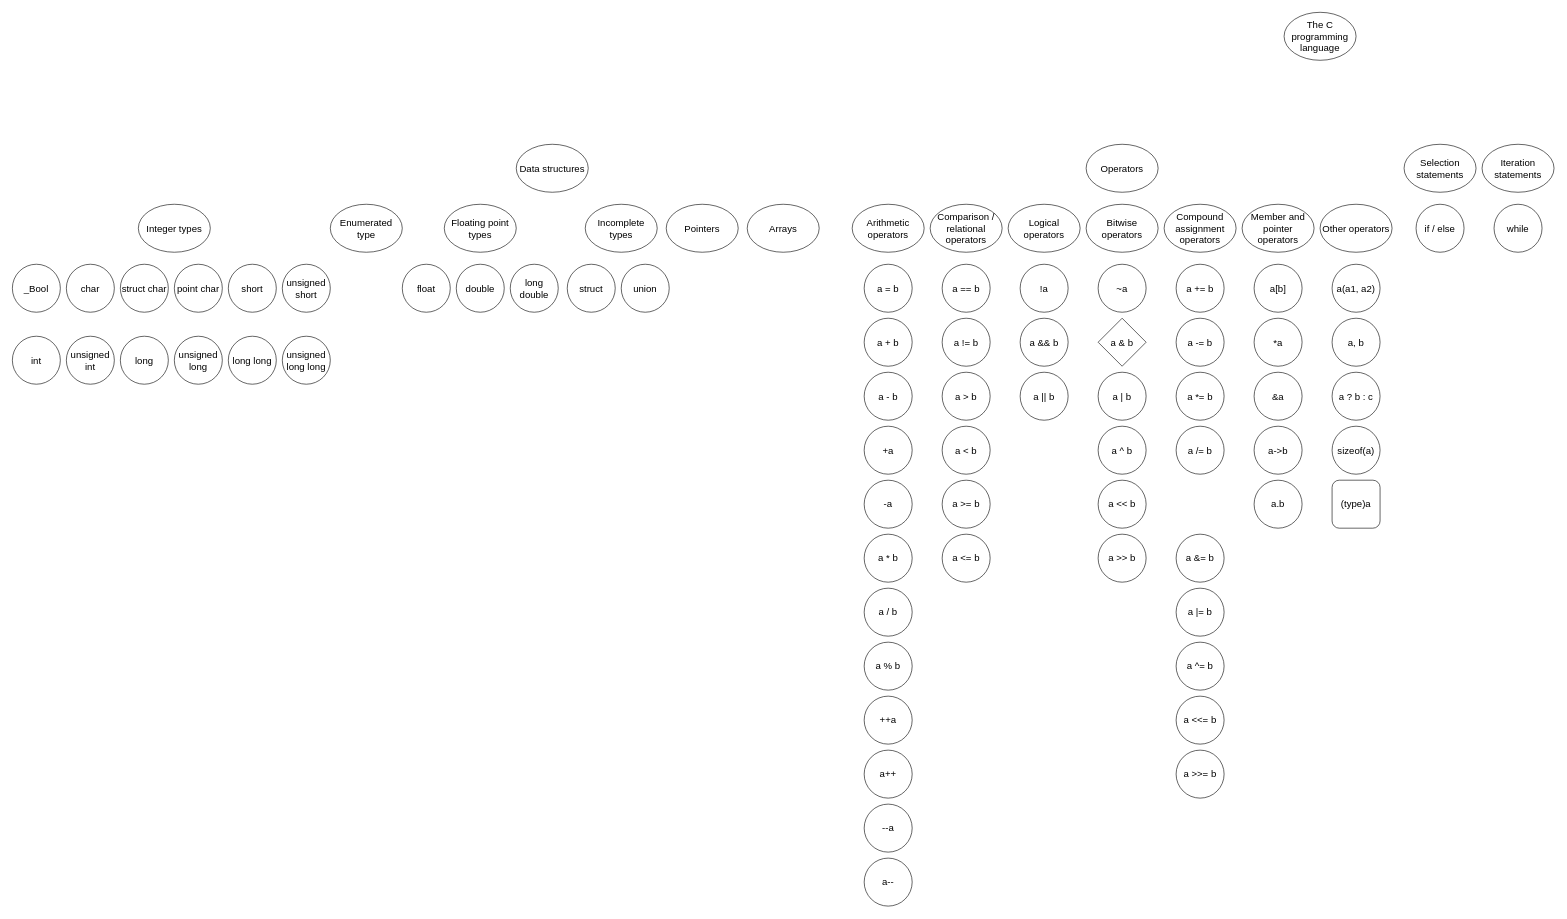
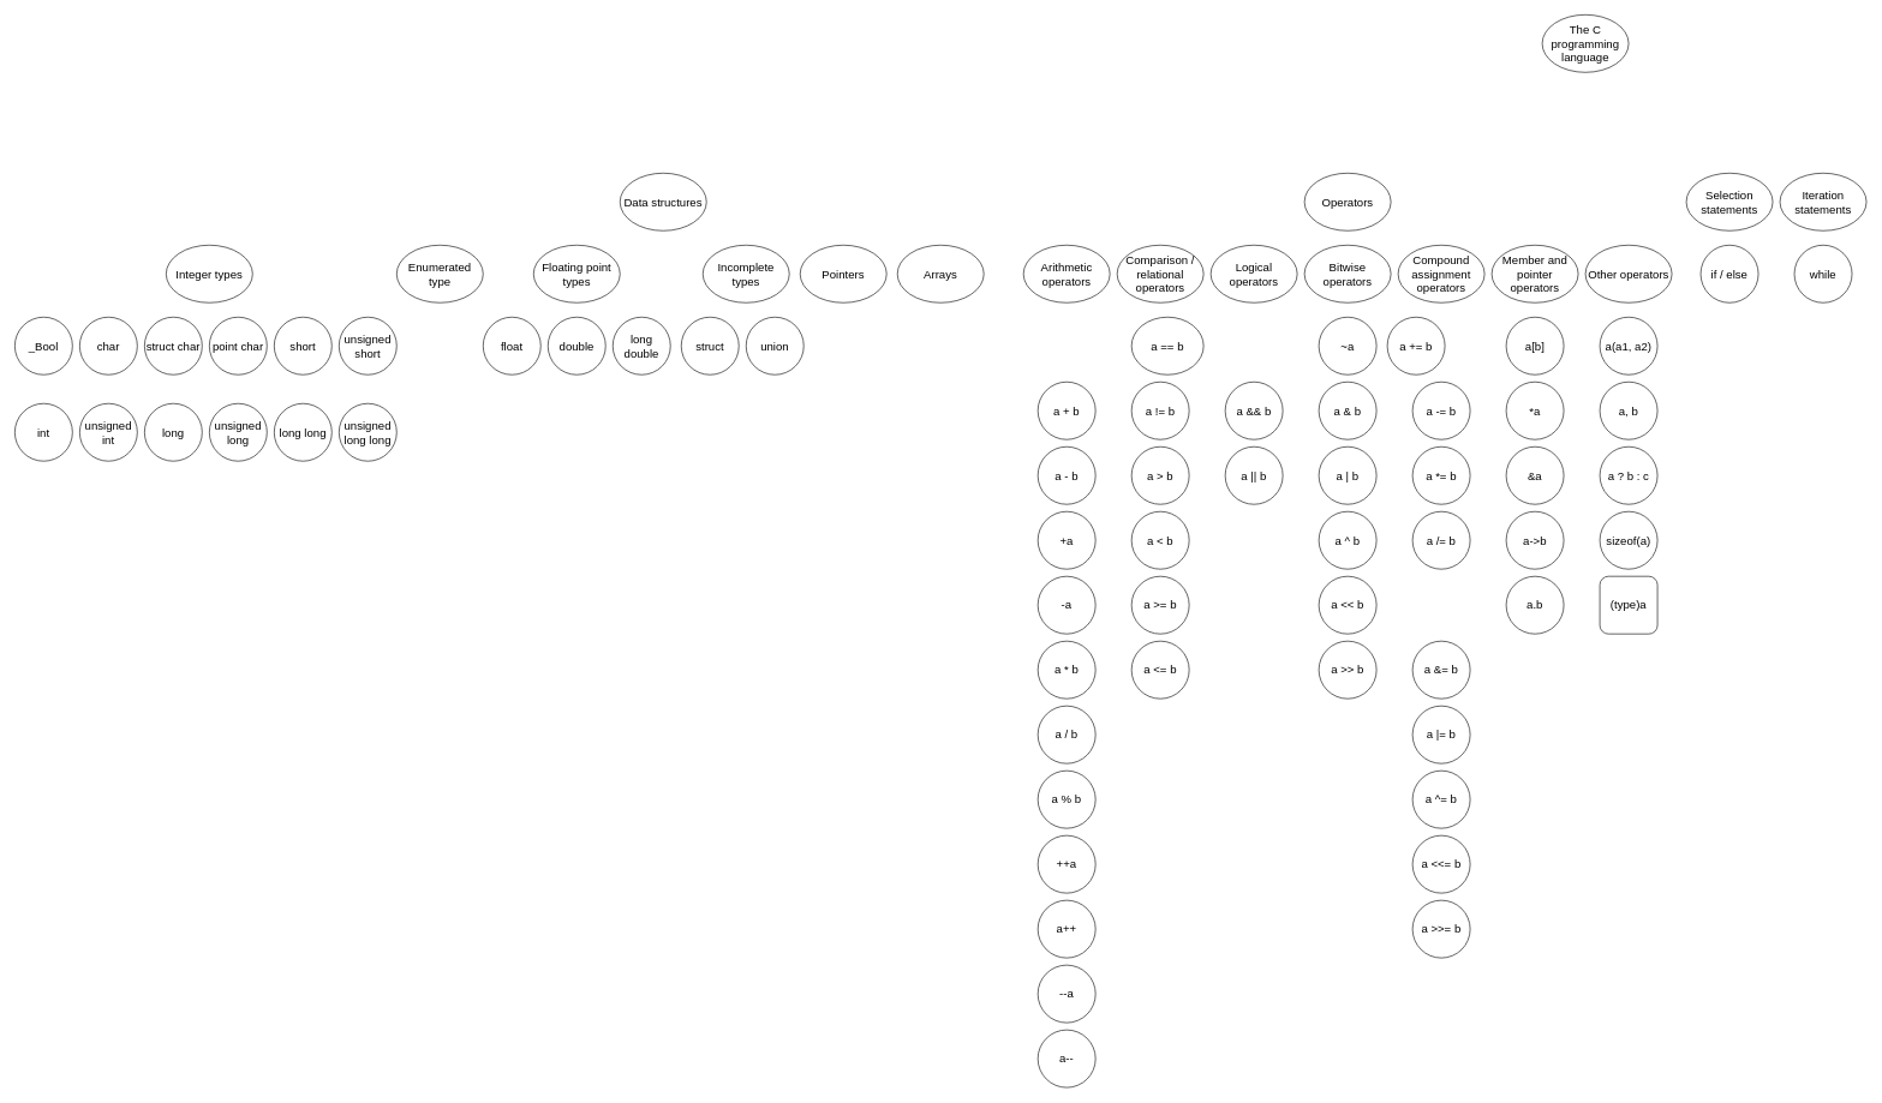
- <mxCell id="35" value="a = b" style="ellipse;whiteSpace=wrap;html=1;aspect=fixed;fontSize=16;" vertex="1" parent="1"><mxGeometry x="1440" y="440" width="80" height="80" as="geometry" /></mxCell>
- <mxCell id="47" value="a == b" style="ellipse;whiteSpace=wrap;html=1;aspect=fixed;fontSize=16;" vertex="1" parent="1"><mxGeometry x="1570" y="440" width="80" height="80" as="geometry" /></mxCell>
+ <mxCell id="47" value="a == b" style="ellipse;whiteSpace=wrap;html=1;aspect=fixed;fontSize=16;" vertex="1" parent="1"><mxGeometry x="1570" y="440" width="100" height="80" as="geometry" /></mxCell>
- <mxCell id="53" value="!a" style="ellipse;whiteSpace=wrap;html=1;aspect=fixed;fontSize=16;" vertex="1" parent="1"><mxGeometry x="1700" y="440" width="80" height="80" as="geometry" /></mxCell>
- <mxCell id="62" value="a += b" style="ellipse;whiteSpace=wrap;html=1;aspect=fixed;fontSize=16;" vertex="1" parent="1"><mxGeometry x="1960" y="440" width="80" height="80" as="geometry" /></mxCell>
+ <mxCell id="62" value="a += b" style="ellipse;whiteSpace=wrap;html=1;aspect=fixed;fontSize=16;" vertex="1" parent="1"><mxGeometry x="1925" y="440" width="80" height="80" as="geometry" /></mxCell>
- <mxCell id="57" value="a &amp;amp; b" style="rhombus;whiteSpace=wrap;html=1;aspect=fixed;fontSize=16;" vertex="1" parent="1"><mxGeometry x="1830" y="530" width="80" height="80" as="geometry" /></mxCell>
+ <mxCell id="57" value="a &amp;amp; b" style="ellipse;whiteSpace=wrap;html=1;aspect=fixed;fontSize=16;" vertex="1" parent="1"><mxGeometry x="1830" y="530" width="80" height="80" as="geometry" /></mxCell>
